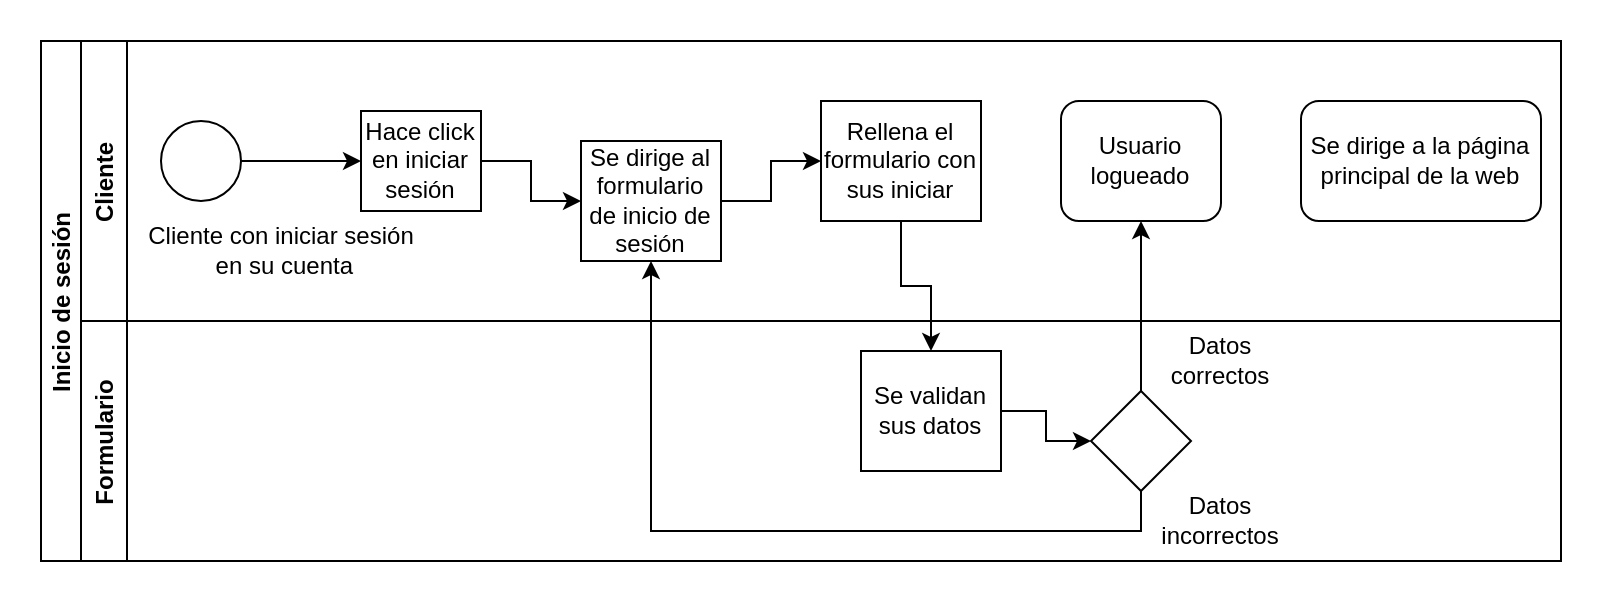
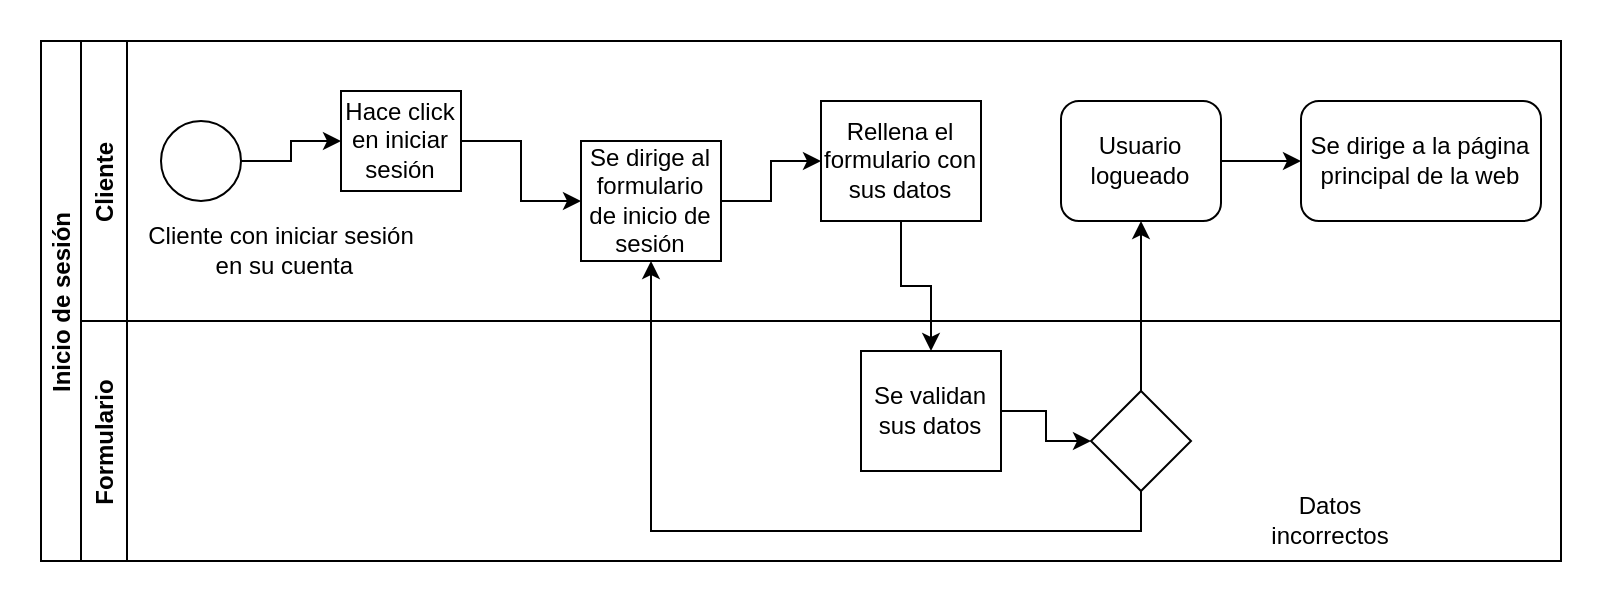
- <mxCell id="8" value="Hace click en iniciar sesión" style="rounded=0;whiteSpace=wrap;html=1;" vertex="1" parent="3"><mxGeometry x="140" y="35" width="60" height="50" as="geometry" /></mxCell>
+ <mxCell id="8" value="Hace click en iniciar sesión" style="rounded=0;whiteSpace=wrap;html=1;" vertex="1" parent="3"><mxGeometry x="130" y="25" width="60" height="50" as="geometry" /></mxCell>
- <mxCell id="11" value="Rellena el formulario con sus iniciar" style="rounded=0;whiteSpace=wrap;html=1;" vertex="1" parent="3"><mxGeometry x="370" y="30" width="80" height="60" as="geometry" /></mxCell>
+ <mxCell id="11" value="Rellena el formulario con sus datos" style="rounded=0;whiteSpace=wrap;html=1;" vertex="1" parent="3"><mxGeometry x="370" y="30" width="80" height="60" as="geometry" /></mxCell>
+ <mxCell id="13" style="edgeStyle=orthogonalEdgeStyle;rounded=0;orthogonalLoop=1;jettySize=auto;html=1;exitX=1;exitY=0.5;exitDx=0;exitDy=0;entryX=0;entryY=0.5;entryDx=0;entryDy=0;" edge="1" parent="3" source="14" target="12"><mxGeometry relative="1" as="geometry" /></mxCell>
- <mxCell id="20" value="Datos correctos" style="text;html=1;strokeColor=none;fillColor=none;align=center;verticalAlign=middle;whiteSpace=wrap;rounded=0;" vertex="1" parent="15"><mxGeometry x="540" y="5" width="60" height="30" as="geometry" /></mxCell>
- <mxCell id="19" value="Datos incorrectos" style="text;html=1;strokeColor=none;fillColor=none;align=center;verticalAlign=middle;whiteSpace=wrap;rounded=0;" vertex="1" parent="15"><mxGeometry x="540" y="85" width="60" height="30" as="geometry" /></mxCell>
+ <mxCell id="19" value="Datos incorrectos" style="text;html=1;strokeColor=none;fillColor=none;align=center;verticalAlign=middle;whiteSpace=wrap;rounded=0;" vertex="1" parent="15"><mxGeometry x="595" y="85" width="60" height="30" as="geometry" /></mxCell>
